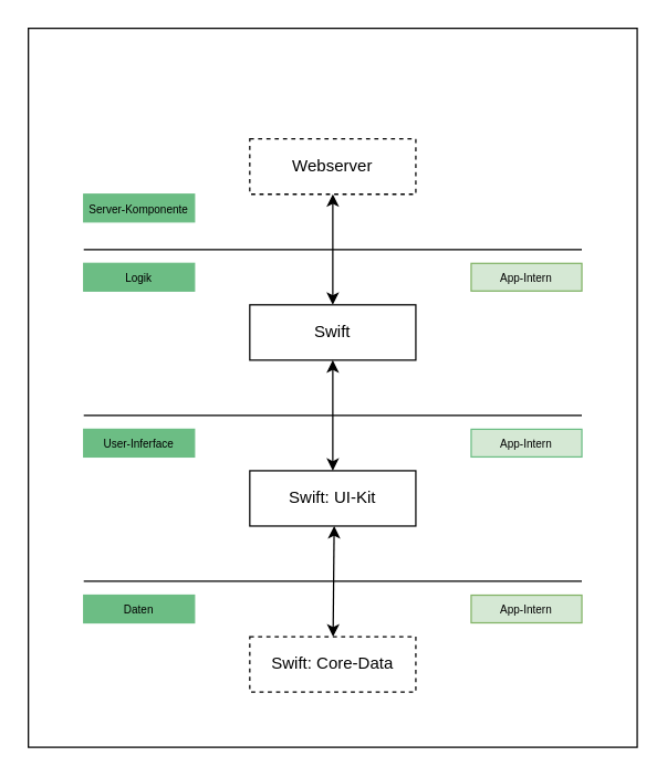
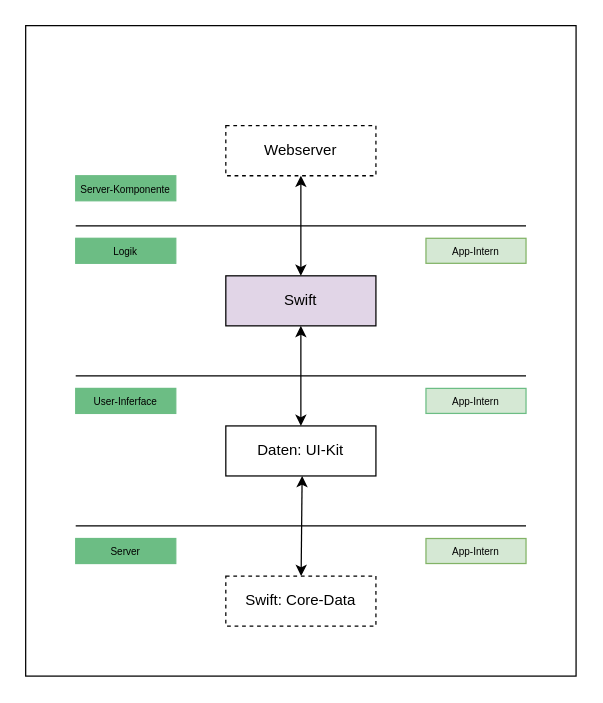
- <mxCell id="5" value="Swift" style="rounded=0;whiteSpace=wrap;html=1;" parent="1" vertex="1"><mxGeometry x="180" y="220" width="120" height="40" as="geometry" /></mxCell>
+ <mxCell id="5" value="Swift" style="rounded=0;whiteSpace=wrap;html=1;fillColor=#e1d5e7;" parent="1" vertex="1"><mxGeometry x="180" y="220" width="120" height="40" as="geometry" /></mxCell>
- <mxCell id="10" value="Swift: UI-Kit" style="rounded=0;whiteSpace=wrap;html=1;" parent="1" vertex="1"><mxGeometry x="180" y="340" width="120" height="40" as="geometry" /></mxCell>
+ <mxCell id="10" value="Daten: UI-Kit" style="rounded=0;whiteSpace=wrap;html=1;" parent="1" vertex="1"><mxGeometry x="180" y="340" width="120" height="40" as="geometry" /></mxCell>
- <mxCell id="12" value="&lt;font style=&quot;font-size: 8px&quot;&gt;Daten&lt;/font&gt;" style="rounded=0;whiteSpace=wrap;html=1;fillColor=#6CBD84;strokeColor=#6CBD84;" parent="1" vertex="1"><mxGeometry x="60" y="430" width="80" height="20" as="geometry" /></mxCell>
+ <mxCell id="12" value="&lt;font style=&quot;font-size: 8px&quot;&gt;Server&lt;/font&gt;" style="rounded=0;whiteSpace=wrap;html=1;fillColor=#6CBD84;strokeColor=#6CBD84;" parent="1" vertex="1"><mxGeometry x="60" y="430" width="80" height="20" as="geometry" /></mxCell>
